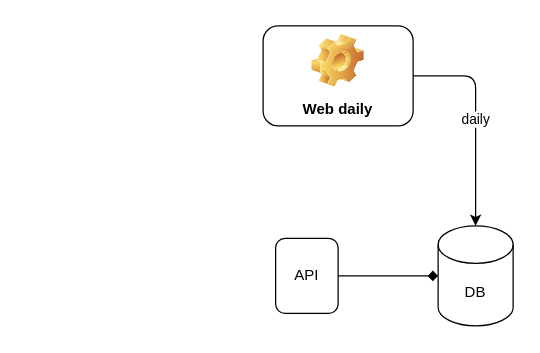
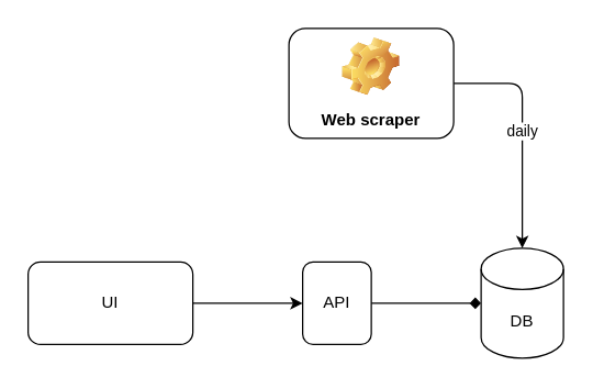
- <mxCell id="8" value="Web daily" style="label;whiteSpace=wrap;html=1;align=center;verticalAlign=bottom;spacingLeft=0;spacingBottom=4;imageAlign=center;imageVerticalAlign=top;image=img/clipart/Gear_128x128.png" vertex="1" parent="1"><mxGeometry x="210" y="20" width="120" height="80" as="geometry" /></mxCell>
+ <mxCell id="8" value="Web scraper" style="label;whiteSpace=wrap;html=1;align=center;verticalAlign=bottom;spacingLeft=0;spacingBottom=4;imageAlign=center;imageVerticalAlign=top;image=img/clipart/Gear_128x128.png" vertex="1" parent="1"><mxGeometry x="210" y="20" width="120" height="80" as="geometry" /></mxCell>
+ <mxCell id="3" value="UI" style="rounded=1;whiteSpace=wrap;html=1;" vertex="1" parent="1"><mxGeometry x="20" y="190" width="120" height="60" as="geometry" /></mxCell>
+ <mxCell id="2" style="edgeStyle=none;html=1;" edge="1" parent="1" source="3" target="5"><mxGeometry relative="1" as="geometry" /></mxCell>
